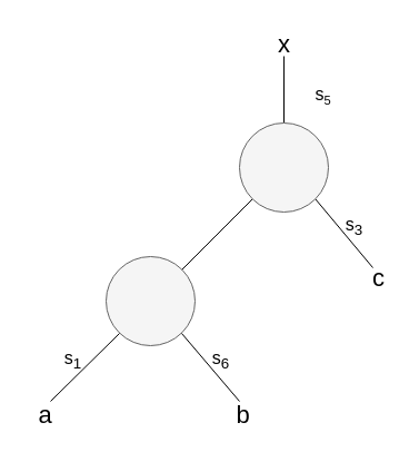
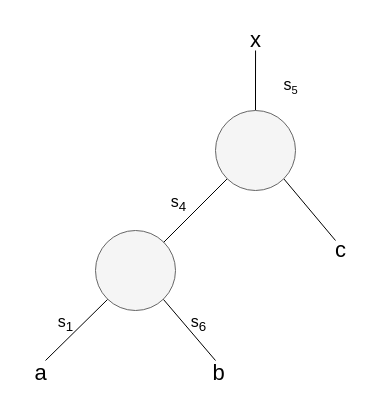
+ <mxCell id="15" value="&lt;font style=&quot;font-size: 16px;&quot;&gt;&lt;font style=&quot;font-size: 16px;&quot;&gt;s&lt;/font&gt;&lt;font style=&quot;font-size: 16px;&quot;&gt;&lt;sub style=&quot;&quot;&gt;4&lt;/sub&gt;&lt;/font&gt;&lt;/font&gt;" style="text;html=1;align=center;verticalAlign=middle;resizable=0;points=[];autosize=1;strokeColor=none;fillColor=none;" vertex="1" parent="1"><mxGeometry x="158" y="183" width="40" height="40" as="geometry" /></mxCell>
- <mxCell id="14" value="&lt;font style=&quot;font-size: 16px;&quot;&gt;s&lt;sub&gt;3&lt;/sub&gt;&lt;/font&gt;" style="text;html=1;align=center;verticalAlign=middle;resizable=0;points=[];autosize=1;strokeColor=none;fillColor=none;" vertex="1" parent="1"><mxGeometry x="298" y="183" width="40" height="40" as="geometry" /></mxCell>
